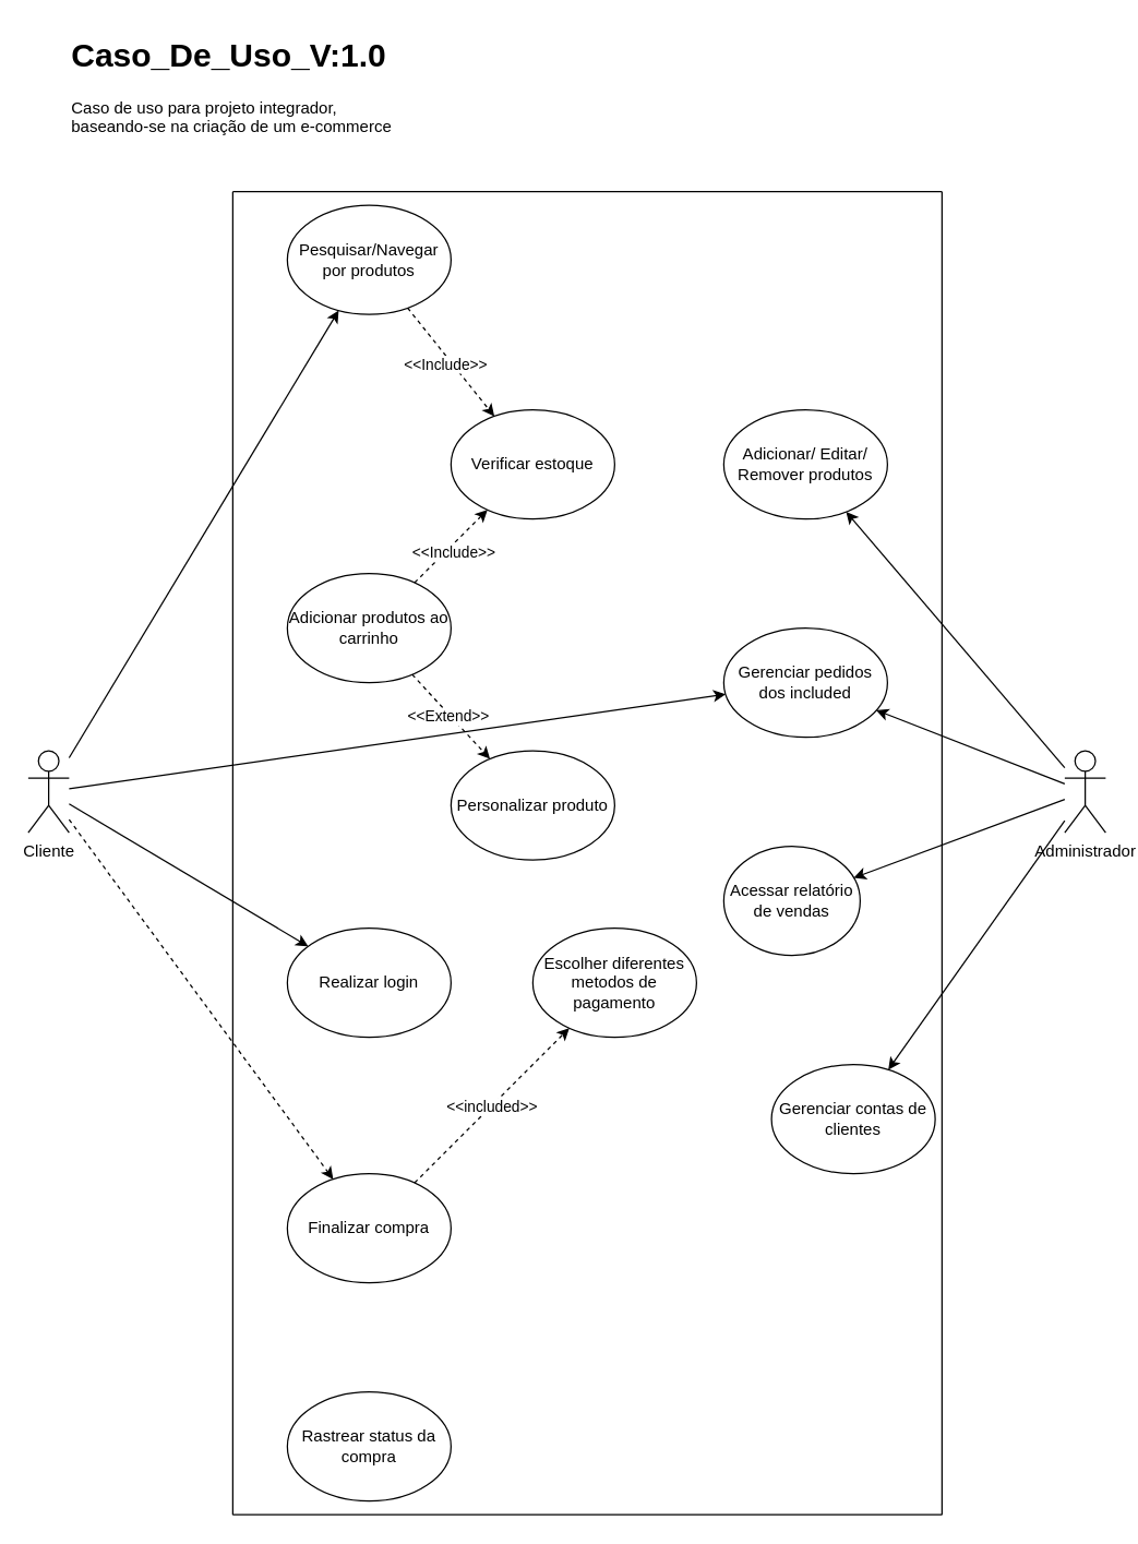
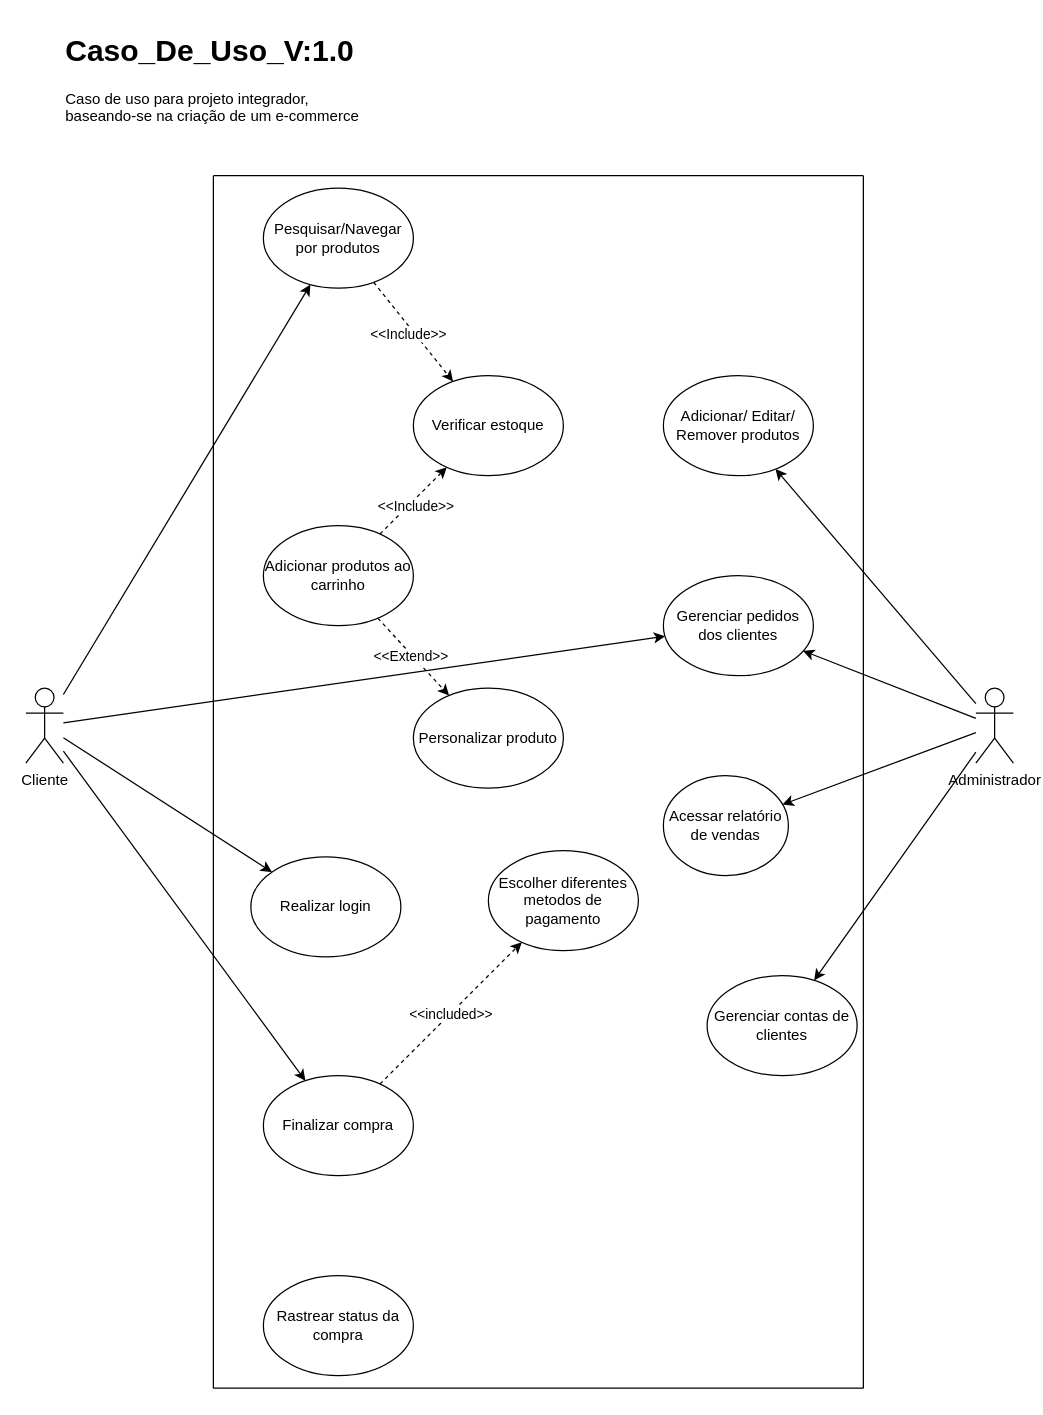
- <mxCell id="25" value="Gerenciar pedidos dos included" style="ellipse;whiteSpace=wrap;html=1;" vertex="1" parent="1"><mxGeometry x="530" y="460" width="120" height="80" as="geometry" /></mxCell>
+ <mxCell id="25" value="Gerenciar pedidos dos clientes" style="ellipse;whiteSpace=wrap;html=1;" vertex="1" parent="1"><mxGeometry x="530" y="460" width="120" height="80" as="geometry" /></mxCell>
- <mxCell id="18" value="" style="endArrow=classic;html=1;rounded=0;dashed=1;" edge="1" parent="1" source="3" target="7"><mxGeometry width="50" height="50" relative="1" as="geometry"><mxPoint x="410" y="640" as="sourcePoint" /><mxPoint x="460" y="590" as="targetPoint" /></mxGeometry></mxCell>
+ <mxCell id="18" value="" style="endArrow=classic;html=1;rounded=0;" edge="1" parent="1" source="3" target="7"><mxGeometry width="50" height="50" relative="1" as="geometry"><mxPoint x="410" y="640" as="sourcePoint" /><mxPoint x="460" y="590" as="targetPoint" /></mxGeometry></mxCell>
- <mxCell id="4" value="Realizar login" style="ellipse;whiteSpace=wrap;html=1;" vertex="1" parent="1"><mxGeometry x="210" y="680" width="120" height="80" as="geometry" /></mxCell>
+ <mxCell id="4" value="Realizar login" style="ellipse;whiteSpace=wrap;html=1;" vertex="1" parent="1"><mxGeometry x="200" y="685" width="120" height="80" as="geometry" /></mxCell>
